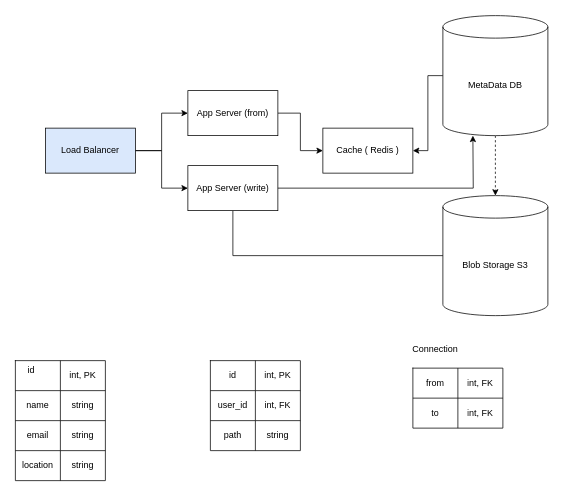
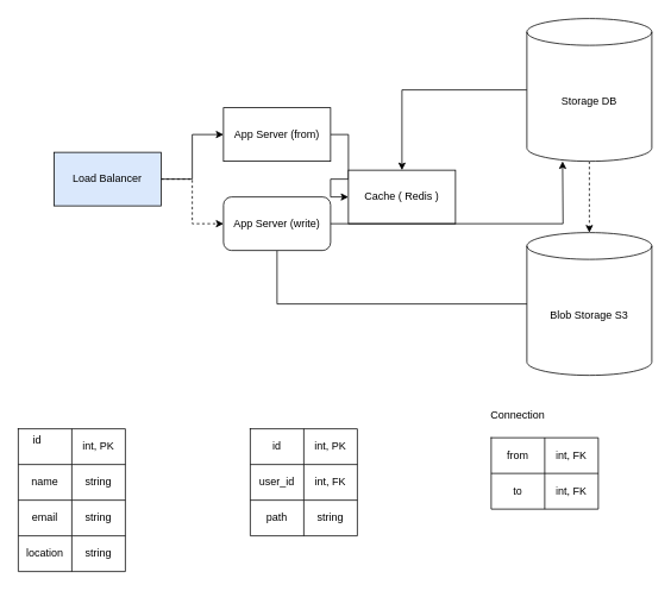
- <mxCell id="40" value="MetaData DB" style="shape=cylinder3;whiteSpace=wrap;html=1;boundedLbl=1;backgroundOutline=1;size=15;" vertex="1" parent="1"><mxGeometry x="590" y="20" width="140" height="160" as="geometry" /></mxCell>
+ <mxCell id="40" value="Storage DB" style="shape=cylinder3;whiteSpace=wrap;html=1;boundedLbl=1;backgroundOutline=1;size=15;" vertex="1" parent="1"><mxGeometry x="590" y="20" width="140" height="160" as="geometry" /></mxCell>
- <mxCell id="44" value="Cache ( Redis ) " style="rounded=0;whiteSpace=wrap;html=1;" vertex="1" parent="1"><mxGeometry x="430" y="170" width="120" height="60" as="geometry" /></mxCell>
+ <mxCell id="44" value="Cache ( Redis ) " style="rounded=0;whiteSpace=wrap;html=1;" vertex="1" parent="1"><mxGeometry x="390" y="190" width="120" height="60" as="geometry" /></mxCell>
- <mxCell id="46" style="edgeStyle=orthogonalEdgeStyle;rounded=0;orthogonalLoop=1;jettySize=auto;html=1;entryX=0;entryY=0.5;entryDx=0;entryDy=0;" edge="1" parent="1" source="48" target="43"><mxGeometry relative="1" as="geometry" /></mxCell>
+ <mxCell id="46" style="edgeStyle=orthogonalEdgeStyle;rounded=0;orthogonalLoop=1;jettySize=auto;html=1;entryX=0;entryY=0.5;entryDx=0;entryDy=0;dashed=1;" edge="1" parent="1" source="48" target="43"><mxGeometry relative="1" as="geometry" /></mxCell>
- <mxCell id="43" value="App Server (write)" style="rounded=0;whiteSpace=wrap;html=1;" vertex="1" parent="1"><mxGeometry x="250" y="220" width="120" height="60" as="geometry" /></mxCell>
+ <mxCell id="43" value="App Server (write)" style="whiteSpace=wrap;html=1;rounded=1;" vertex="1" parent="1"><mxGeometry x="250" y="220" width="120" height="60" as="geometry" /></mxCell>
